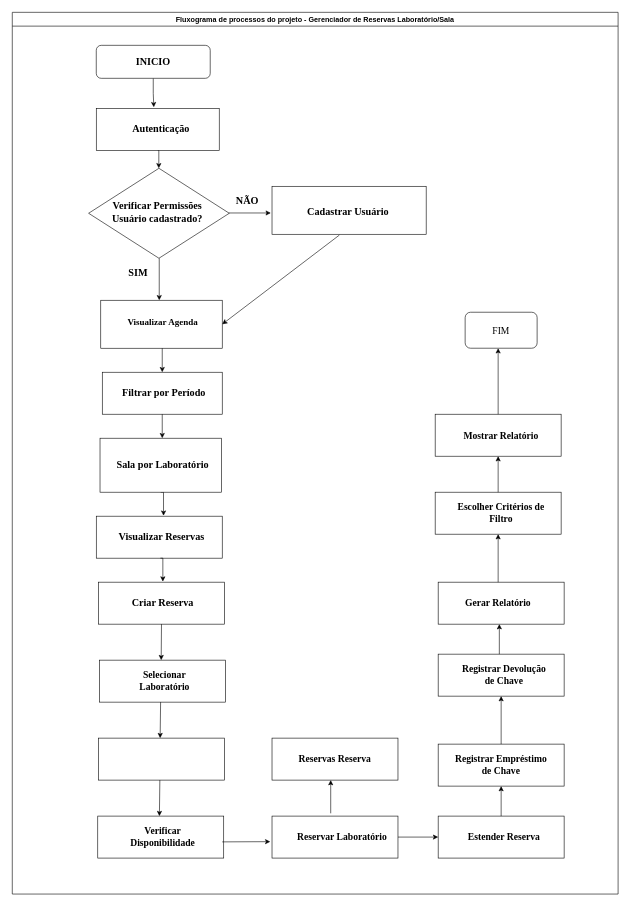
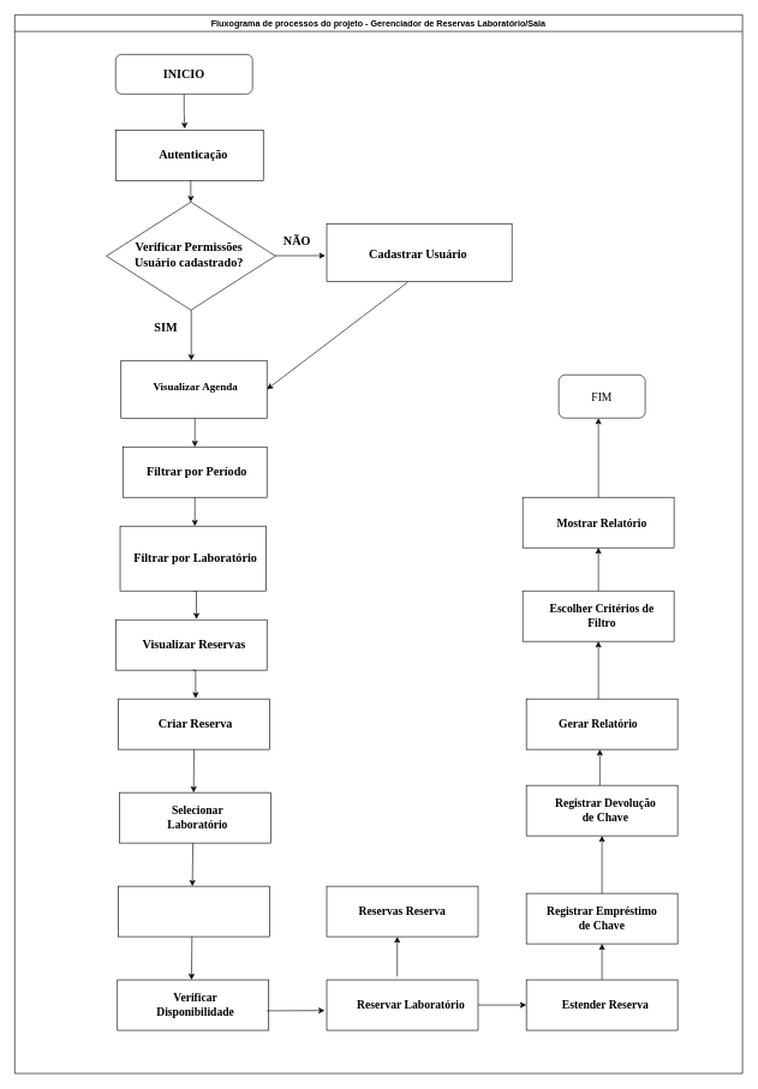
- <mxCell id="13" value="&lt;b&gt;&lt;font style=&quot;font-size: 17px;&quot;&gt;Sala por Laboratório&lt;/font&gt;&lt;/b&gt;" style="text;html=1;strokeColor=none;fillColor=none;align=center;verticalAlign=middle;whiteSpace=wrap;rounded=0;fontFamily=Times New Roman;fontSize=16;" parent="1" vertex="1"><mxGeometry x="181.25" y="750" width="180" height="50" as="geometry" /></mxCell>
+ <mxCell id="13" value="&lt;b&gt;&lt;font style=&quot;font-size: 17px;&quot;&gt;Filtrar por Laboratório&lt;/font&gt;&lt;/b&gt;" style="text;html=1;strokeColor=none;fillColor=none;align=center;verticalAlign=middle;whiteSpace=wrap;rounded=0;fontFamily=Times New Roman;fontSize=16;" parent="1" vertex="1"><mxGeometry x="181.25" y="750" width="180" height="50" as="geometry" /></mxCell>
